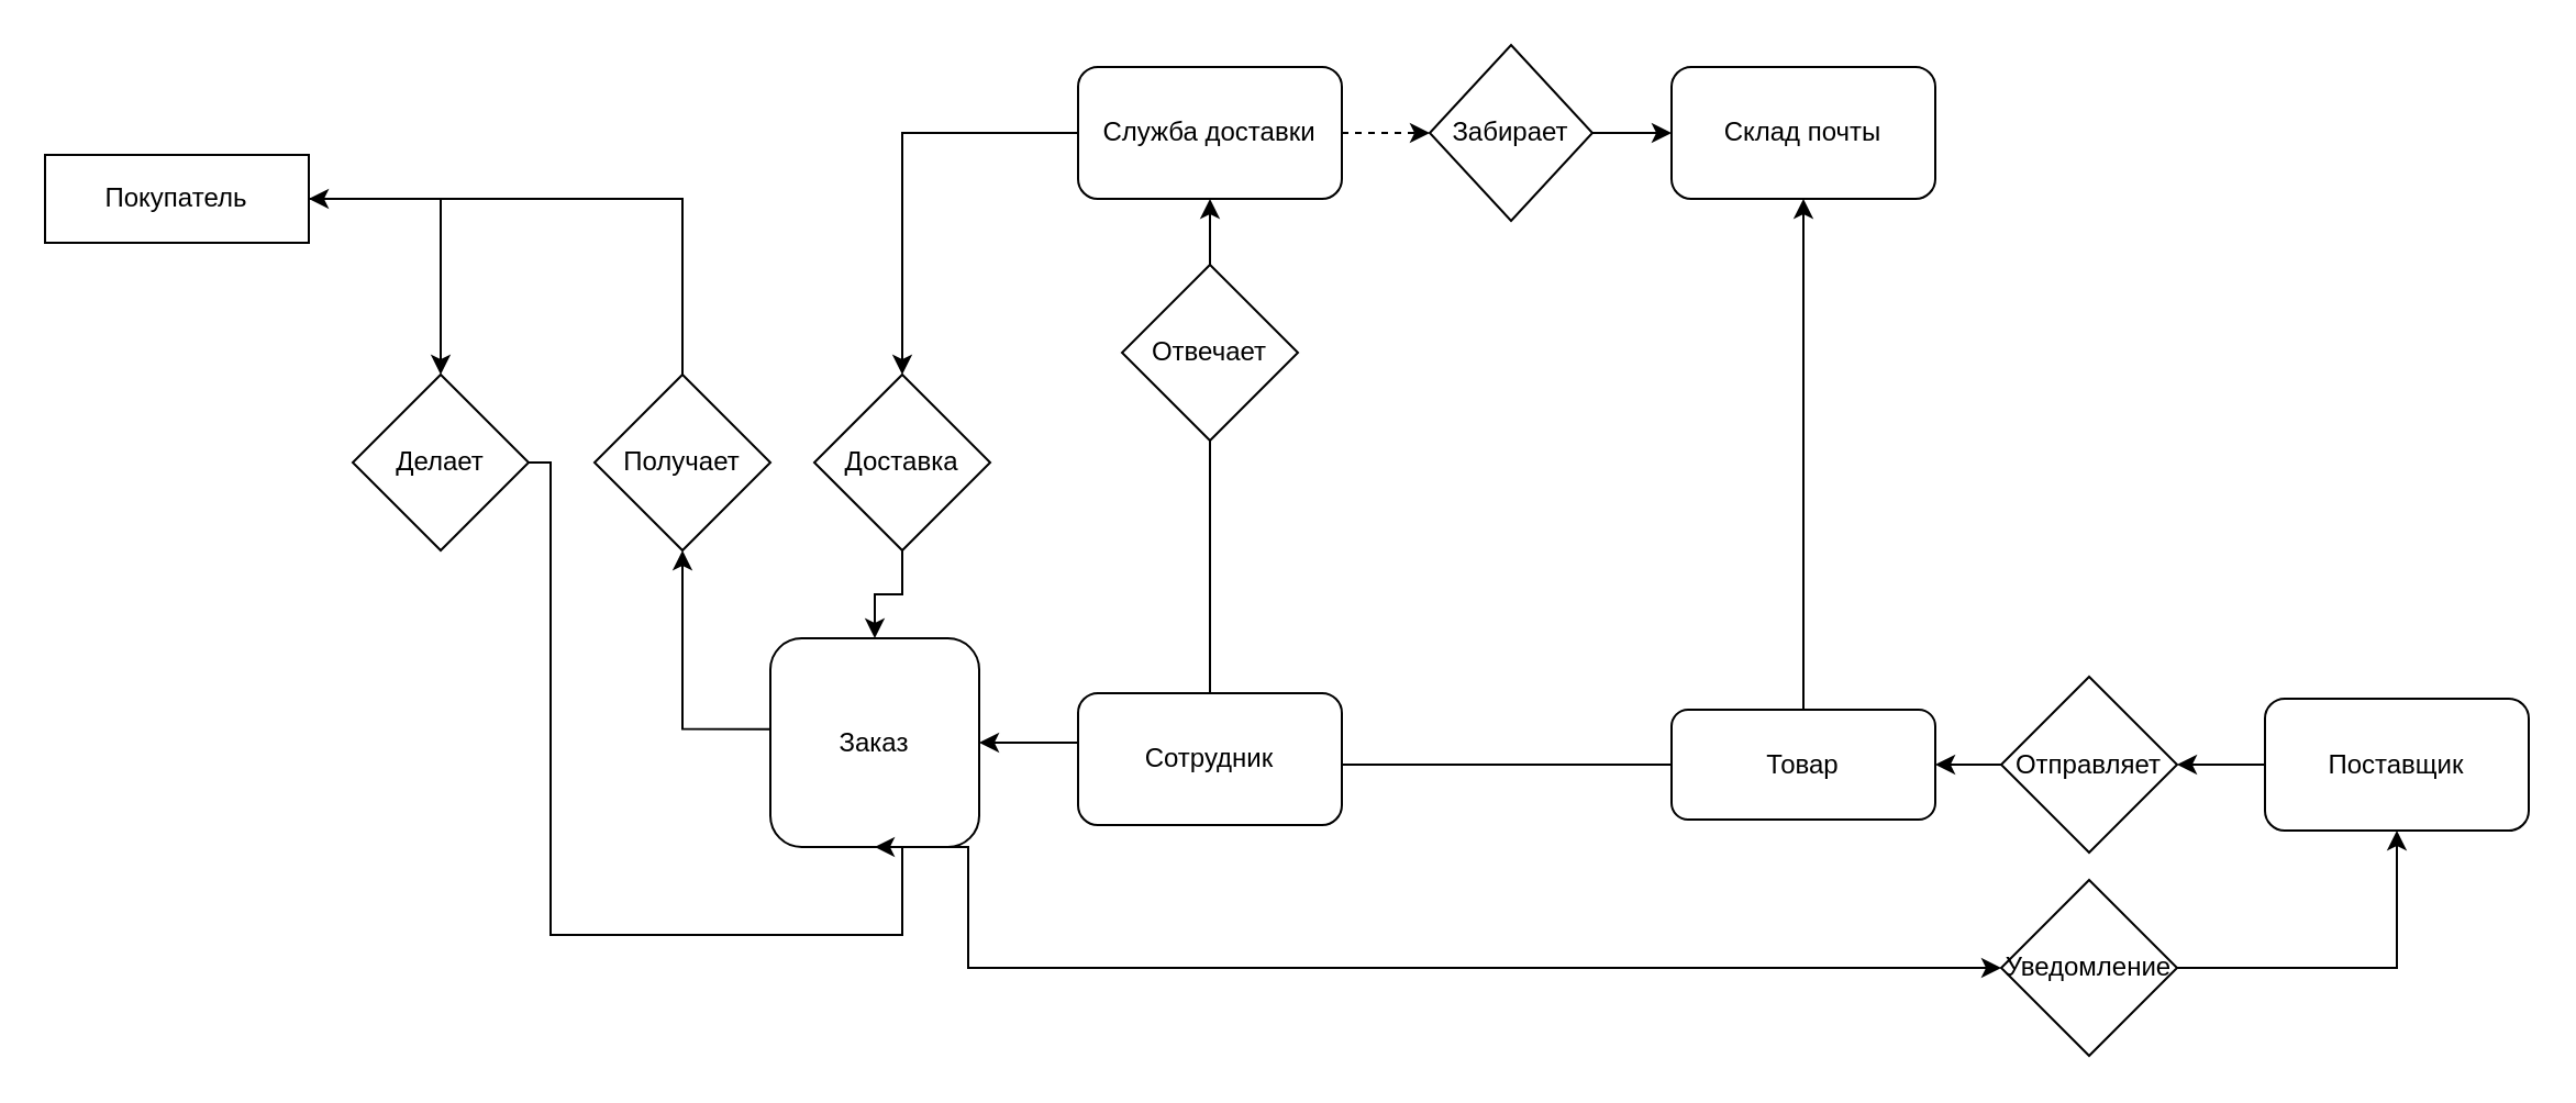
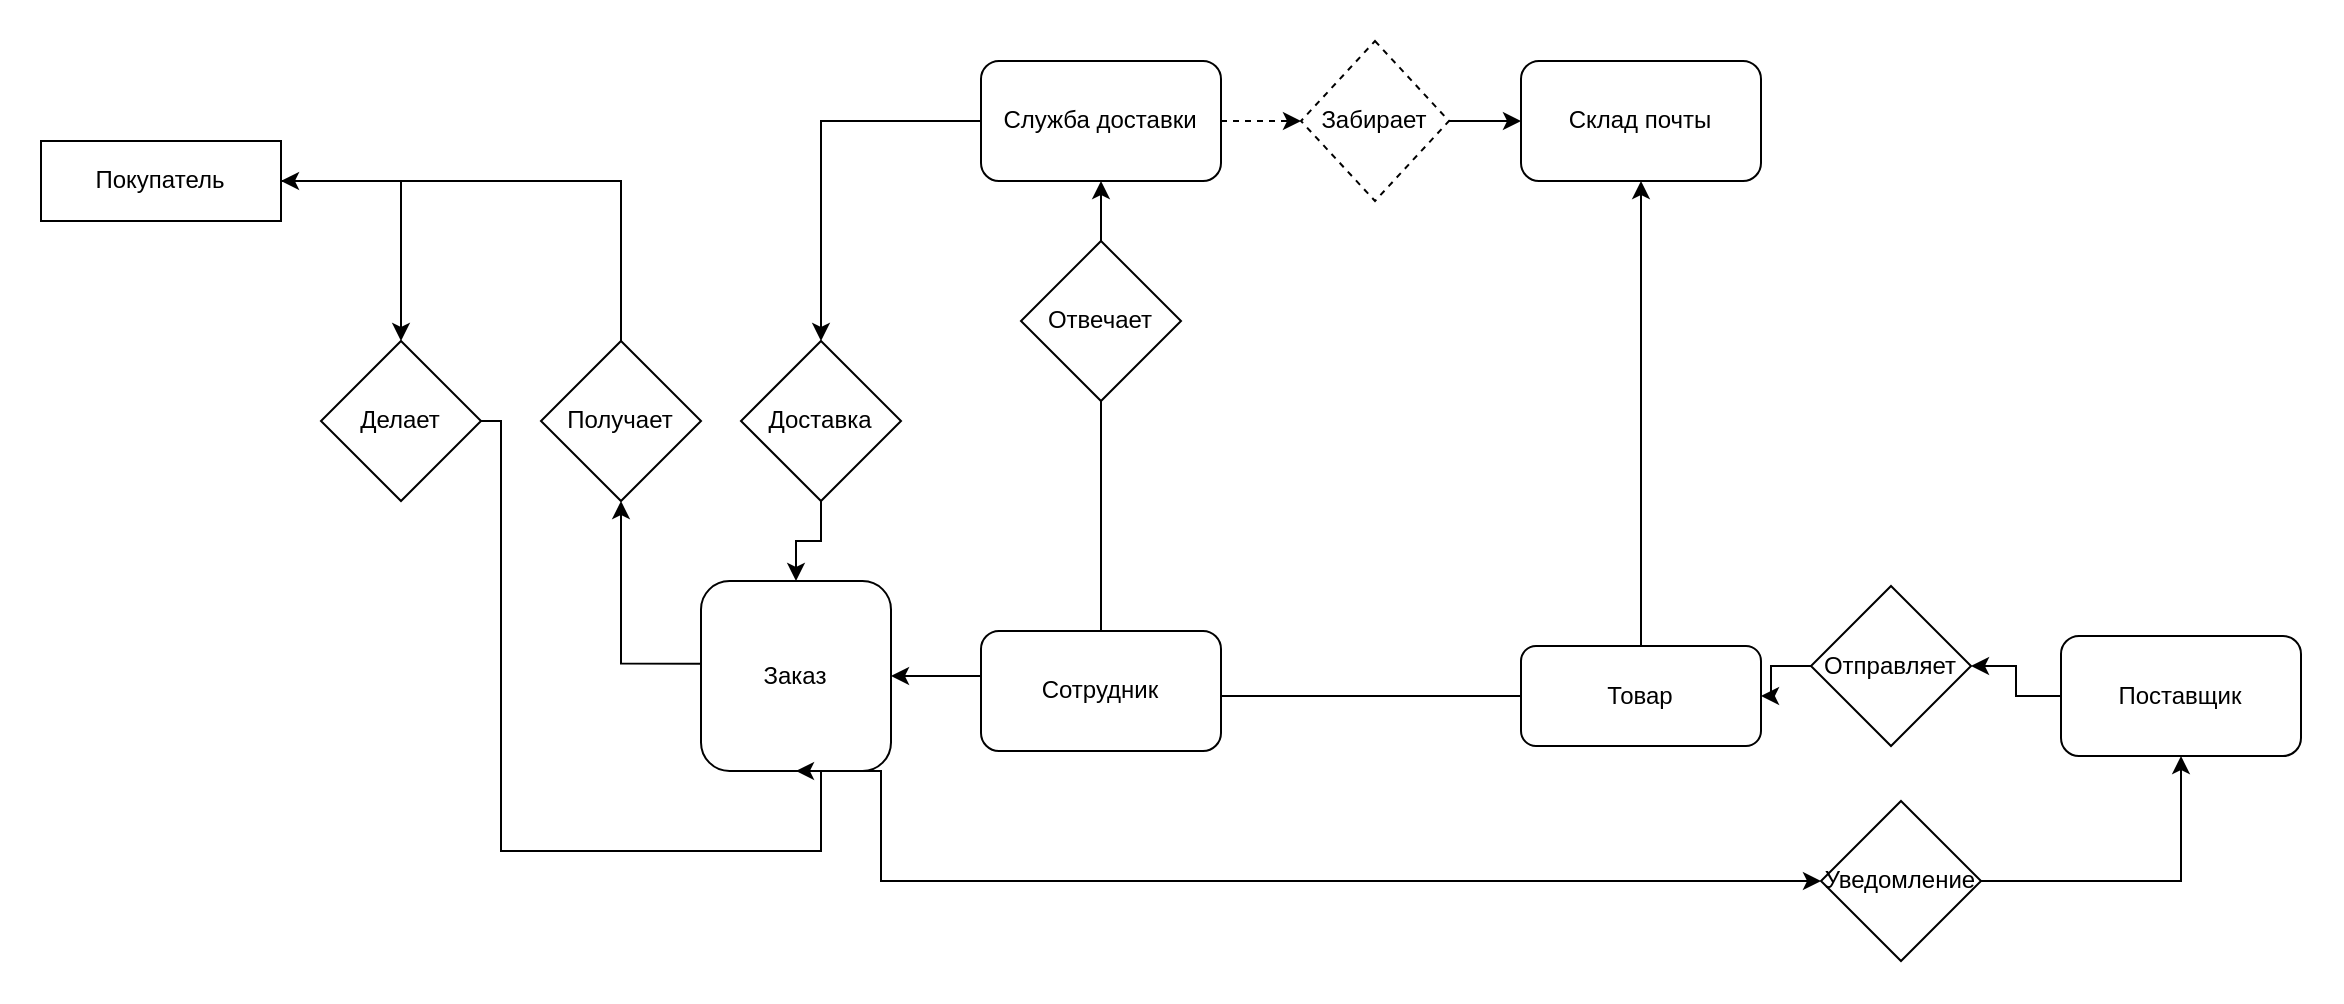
- <mxCell id="18" value="Забирает" style="rhombus;whiteSpace=wrap;html=1;" parent="1" vertex="1"><mxGeometry x="650" y="20" width="74" height="80" as="geometry" /></mxCell>
+ <mxCell id="18" value="Забирает" style="rhombus;whiteSpace=wrap;html=1;dashed=1;" parent="1" vertex="1"><mxGeometry x="650" y="20" width="74" height="80" as="geometry" /></mxCell>
- <mxCell id="16" value="Отправляет" style="rhombus;whiteSpace=wrap;html=1;" parent="1" vertex="1"><mxGeometry x="910" y="307.5" width="80" height="80" as="geometry" /></mxCell>
+ <mxCell id="16" value="Отправляет" style="rhombus;whiteSpace=wrap;html=1;" parent="1" vertex="1"><mxGeometry x="905" y="292.5" width="80" height="80" as="geometry" /></mxCell>
